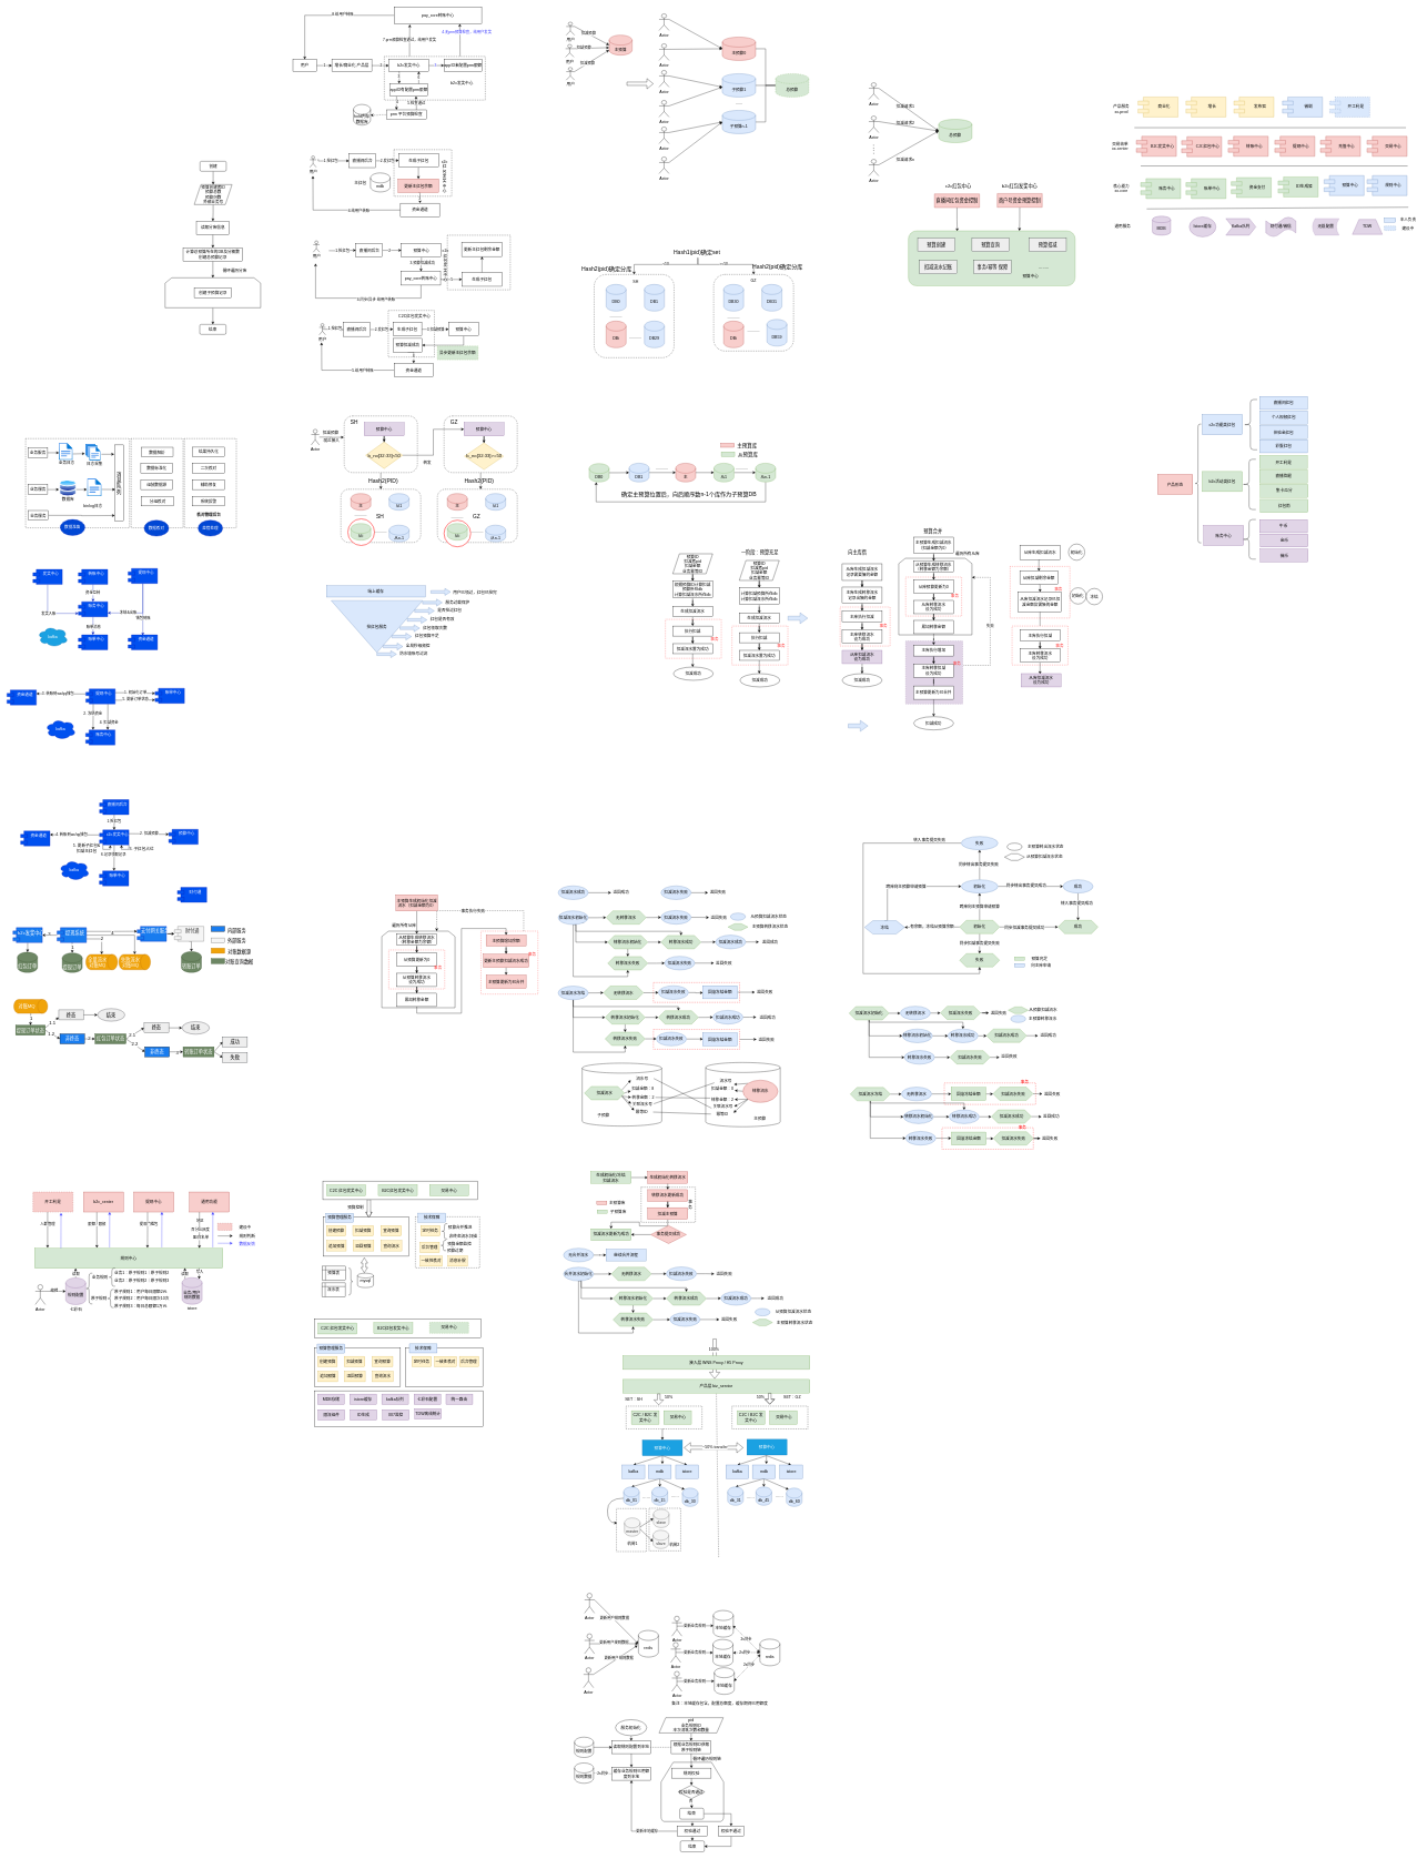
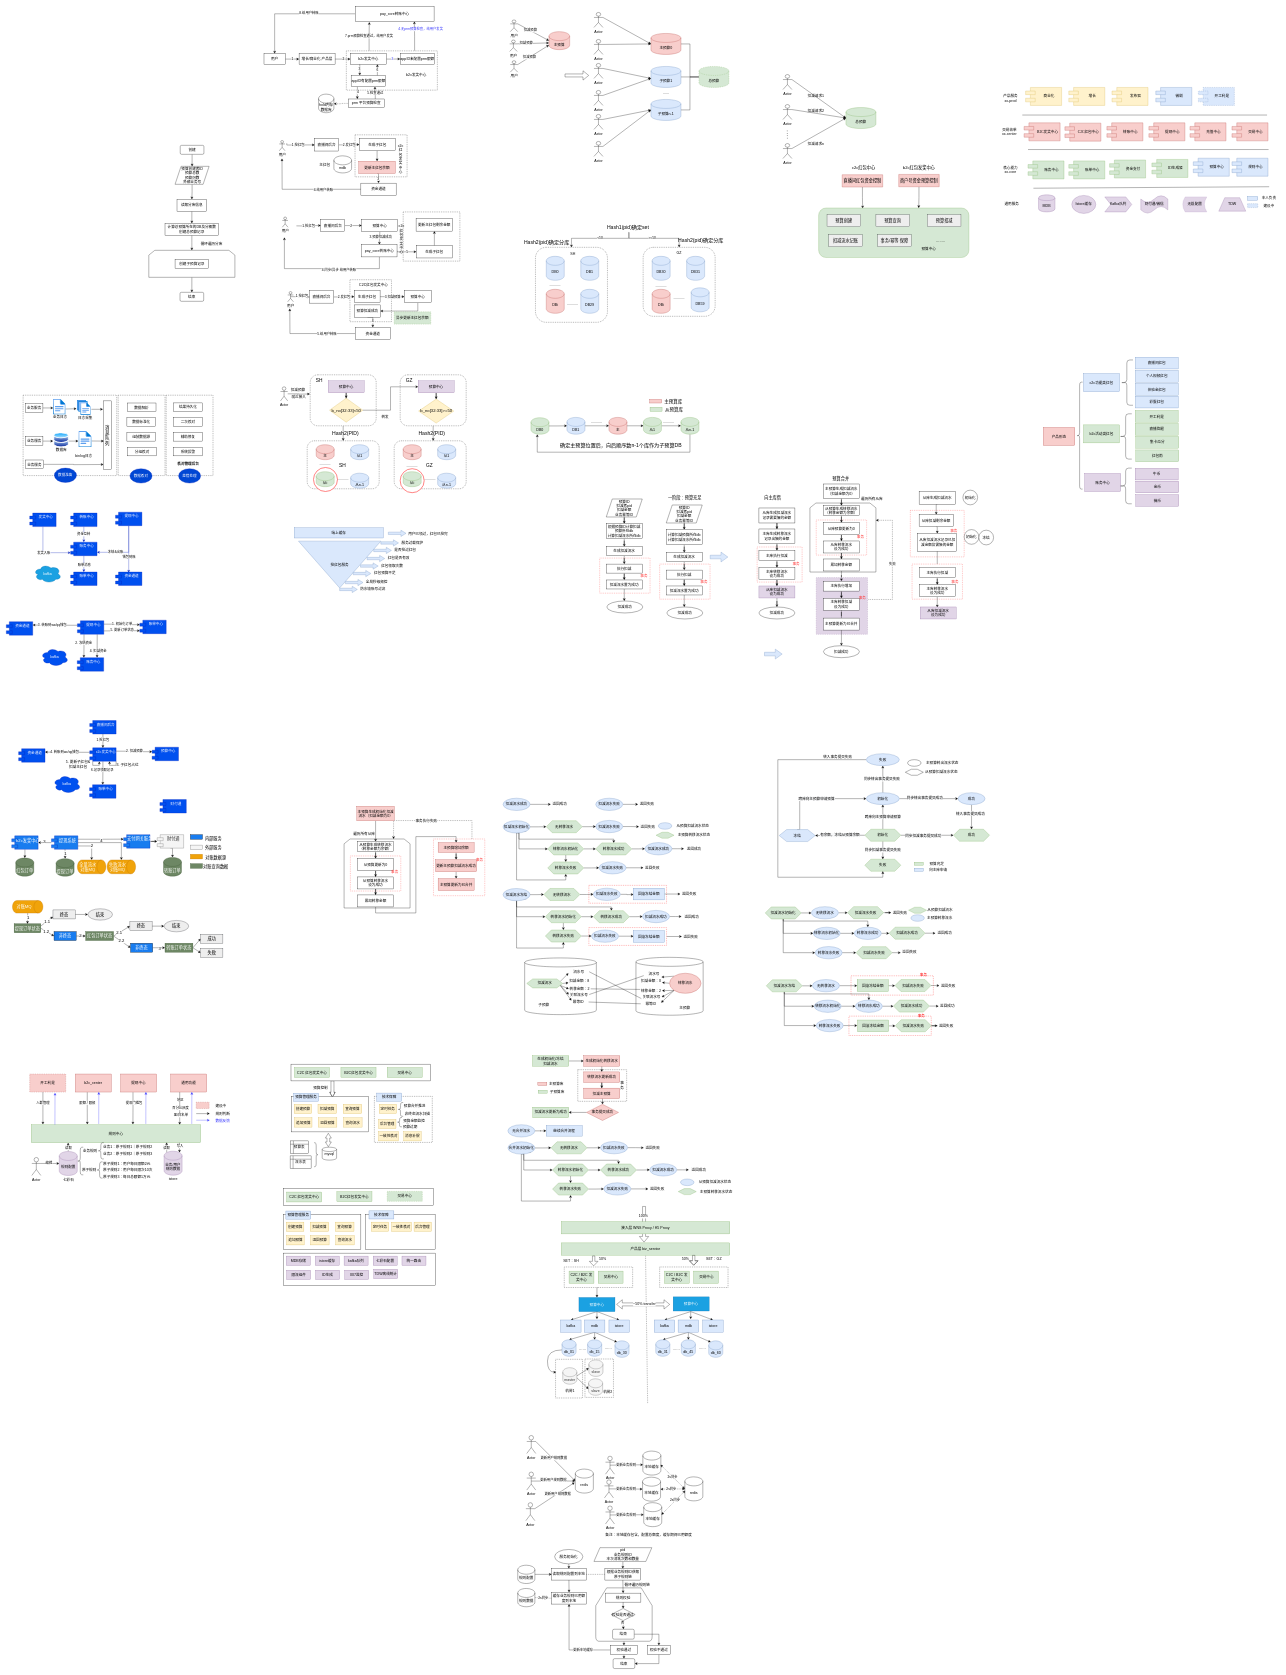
- <mxCell id="394" value="扣减流水" style="shape=hexagon;perimeter=hexagonPerimeter2;whiteSpace=wrap;html=1;fixedSize=1;fillColor=#d5e8d4;strokeColor=#82b366;" parent="1" vertex="1"><mxGeometry x="1755" y="3263" width="120" height="40" as="geometry" /></mxCell>
+ <mxCell id="394" value="扣减流水" style="shape=hexagon;perimeter=hexagonPerimeter2;whiteSpace=wrap;html=1;fixedSize=1;fillColor=#d5e8d4;strokeColor=#82b366;" parent="1" vertex="1"><mxGeometry x="1755" y="3263" width="120" height="30" as="geometry" /></mxCell>
- <mxCell id="420" style="edgeStyle=orthogonalEdgeStyle;rounded=0;orthogonalLoop=1;jettySize=auto;html=1;exitX=0.5;exitY=1;exitDx=0;exitDy=0;endArrow=classic;endFill=1;" parent="1" source="421" target="422" edge="1"><mxGeometry relative="1" as="geometry" /></mxCell>
+ <mxCell id="420" style="edgeStyle=orthogonalEdgeStyle;rounded=0;orthogonalLoop=1;jettySize=auto;html=1;exitX=0.5;exitY=1;exitDx=0;exitDy=0;entryX=0.5;entryY=0;entryDx=0;entryDy=0;endArrow=classic;endFill=1;" parent="1" source="421" target="429" edge="1"><mxGeometry relative="1" as="geometry" /></mxCell>
- <mxCell id="767" value="预算表" style="shape=internalStorage;whiteSpace=wrap;html=1;backgroundOutline=1;dx=10;dy=11;" parent="1" vertex="1"><mxGeometry x="967" y="3803" width="70" height="42" as="geometry" /></mxCell>
+ <mxCell id="767" value="预算表" style="shape=internalStorage;whiteSpace=wrap;html=1;backgroundOutline=1;dx=10;dy=11;" parent="1" vertex="1"><mxGeometry x="967" y="3803" width="60" height="42" as="geometry" /></mxCell>
